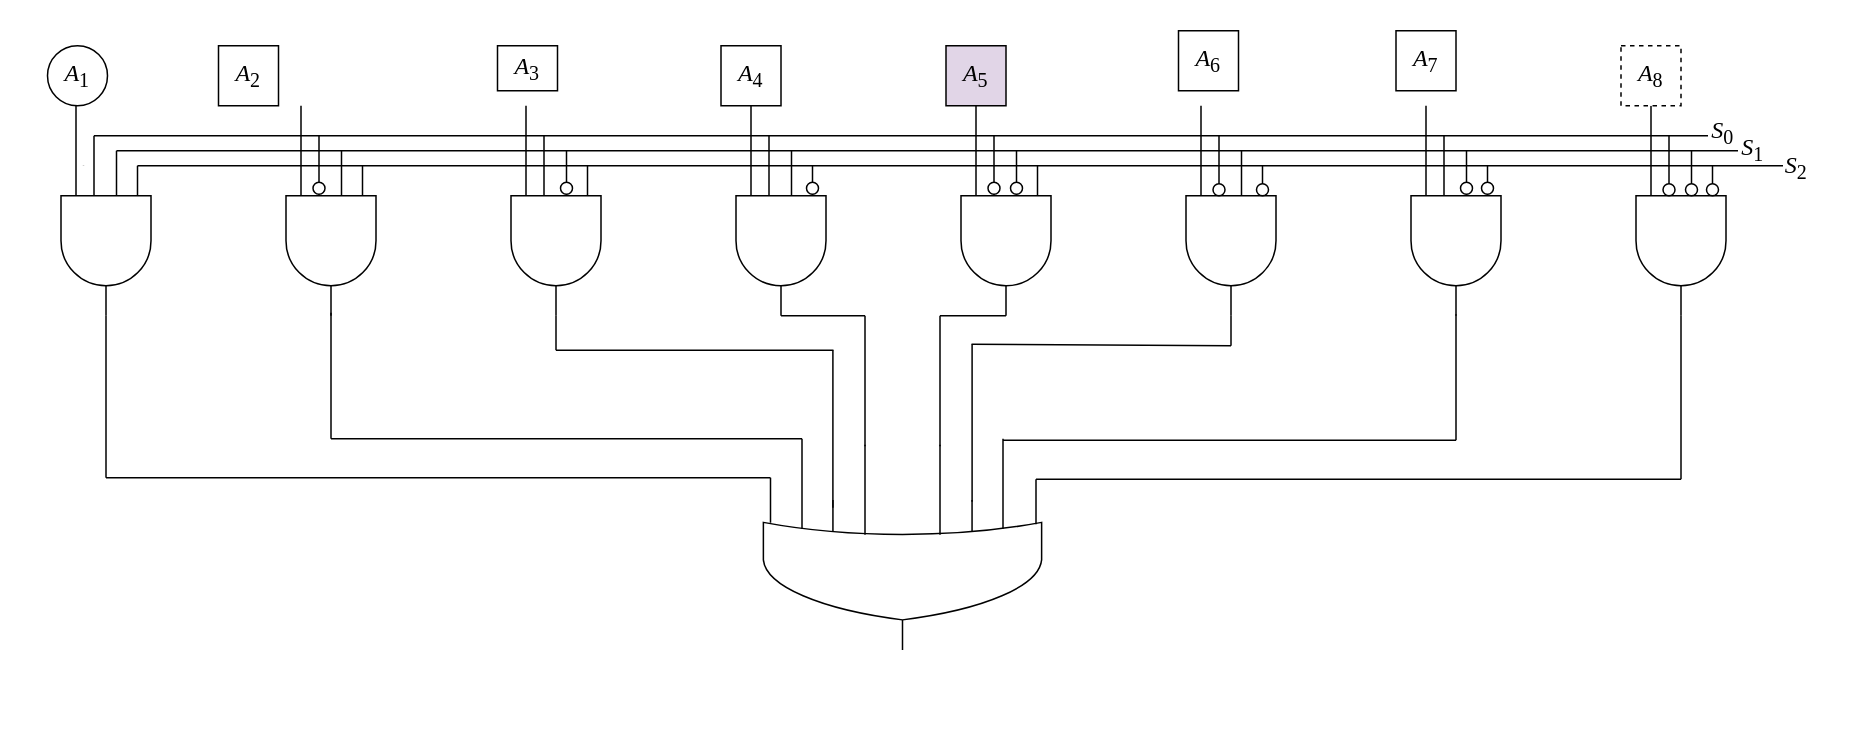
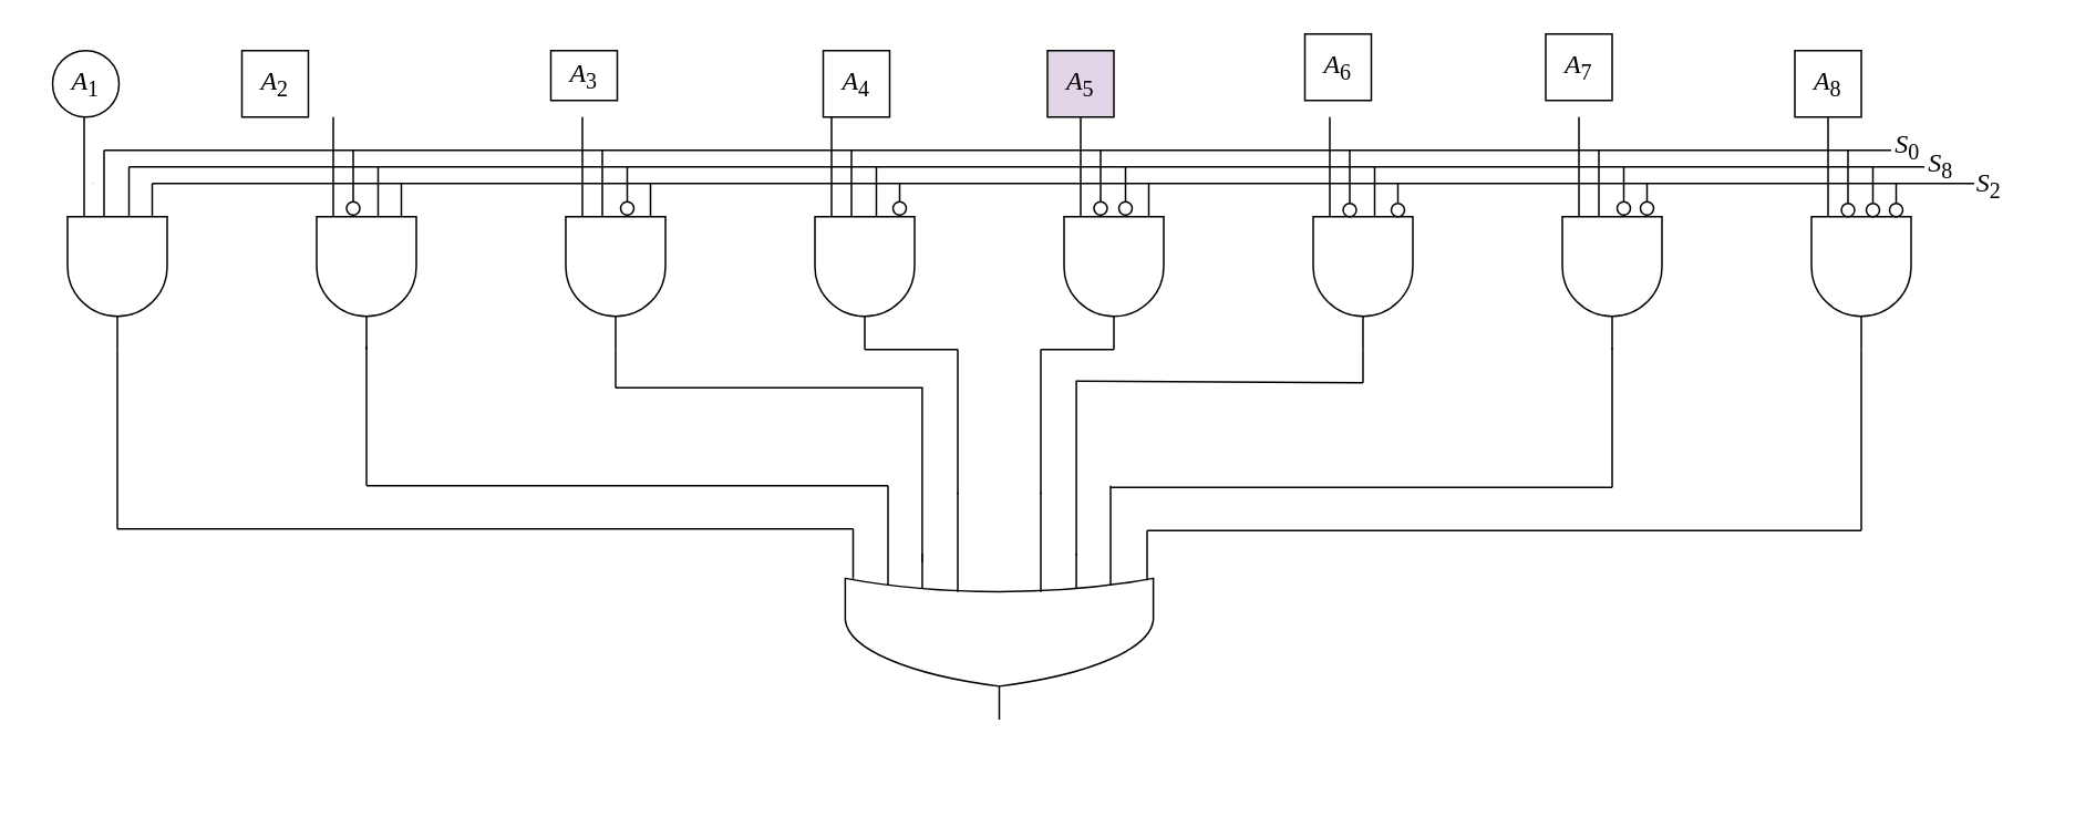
- <mxCell id="83" value="&lt;font style=&quot;font-size: 16px;&quot; face=&quot;Times New Roman&quot;&gt;&lt;i&gt;A&lt;/i&gt;&lt;sub&gt;4&lt;/sub&gt;&lt;/font&gt;" style="whiteSpace=wrap;html=1;aspect=fixed;" vertex="1" parent="1"><mxGeometry x="480" y="30" width="40" height="40" as="geometry" /></mxCell>
+ <mxCell id="83" value="&lt;font style=&quot;font-size: 16px;&quot; face=&quot;Times New Roman&quot;&gt;&lt;i&gt;A&lt;/i&gt;&lt;sub&gt;4&lt;/sub&gt;&lt;/font&gt;" style="whiteSpace=wrap;html=1;aspect=fixed;" vertex="1" parent="1"><mxGeometry x="495" y="30" width="40" height="40" as="geometry" /></mxCell>
- <mxCell id="87" value="&lt;font style=&quot;font-size: 16px;&quot; face=&quot;Times New Roman&quot;&gt;&lt;i&gt;A&lt;/i&gt;&lt;sub&gt;8&lt;/sub&gt;&lt;/font&gt;" style="whiteSpace=wrap;html=1;aspect=fixed;dashed=1;" vertex="1" parent="1"><mxGeometry x="1080" y="30" width="40" height="40" as="geometry" /></mxCell>
+ <mxCell id="87" value="&lt;font style=&quot;font-size: 16px;&quot; face=&quot;Times New Roman&quot;&gt;&lt;i&gt;A&lt;/i&gt;&lt;sub&gt;8&lt;/sub&gt;&lt;/font&gt;" style="whiteSpace=wrap;html=1;aspect=fixed;" vertex="1" parent="1"><mxGeometry x="1080" y="30" width="40" height="40" as="geometry" /></mxCell>
- <mxCell id="91" value="&lt;i&gt;S&lt;/i&gt;&lt;sub&gt;1&lt;/sub&gt;" style="text;html=1;strokeColor=none;fillColor=none;align=center;verticalAlign=middle;whiteSpace=wrap;rounded=0;fontFamily=Times New Roman;fontSize=16;" vertex="1" parent="1"><mxGeometry x="1138" y="84" width="60" height="30" as="geometry" /></mxCell>
+ <mxCell id="91" value="&lt;i&gt;S&lt;/i&gt;&lt;sub&gt;8&lt;/sub&gt;" style="text;html=1;strokeColor=none;fillColor=none;align=center;verticalAlign=middle;whiteSpace=wrap;rounded=0;fontFamily=Times New Roman;fontSize=16;" vertex="1" parent="1"><mxGeometry x="1138" y="84" width="60" height="30" as="geometry" /></mxCell>
